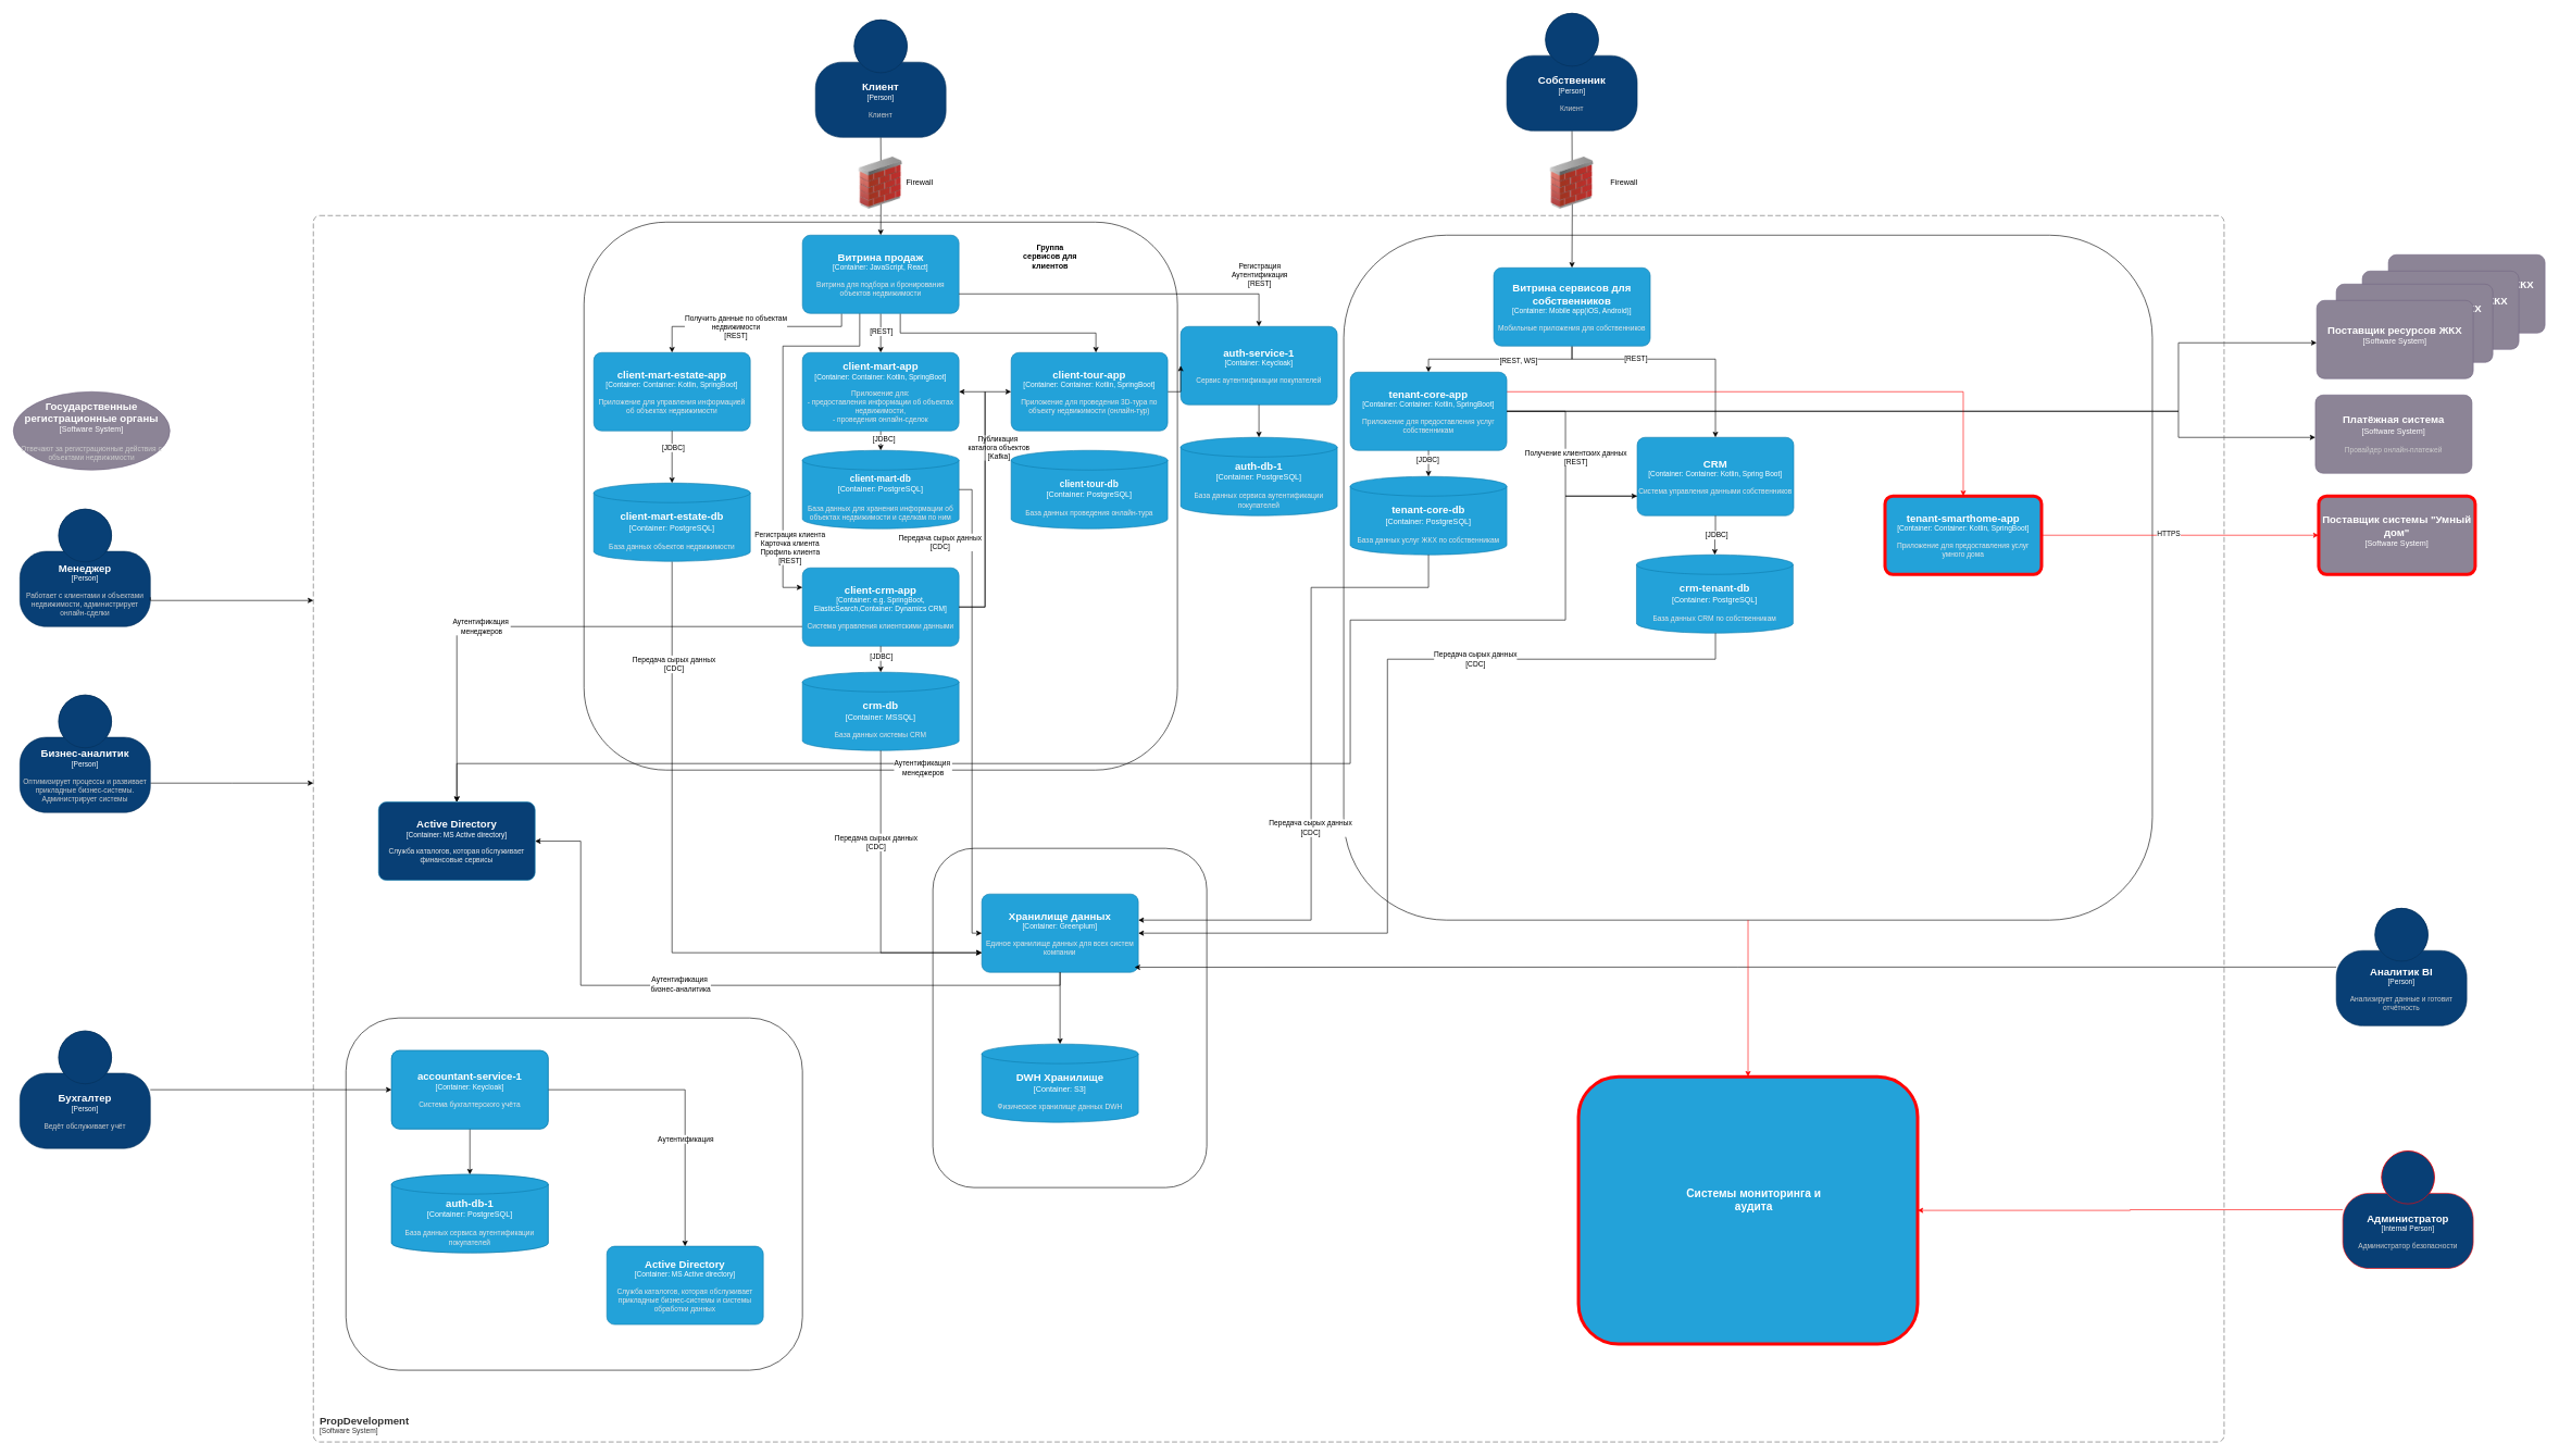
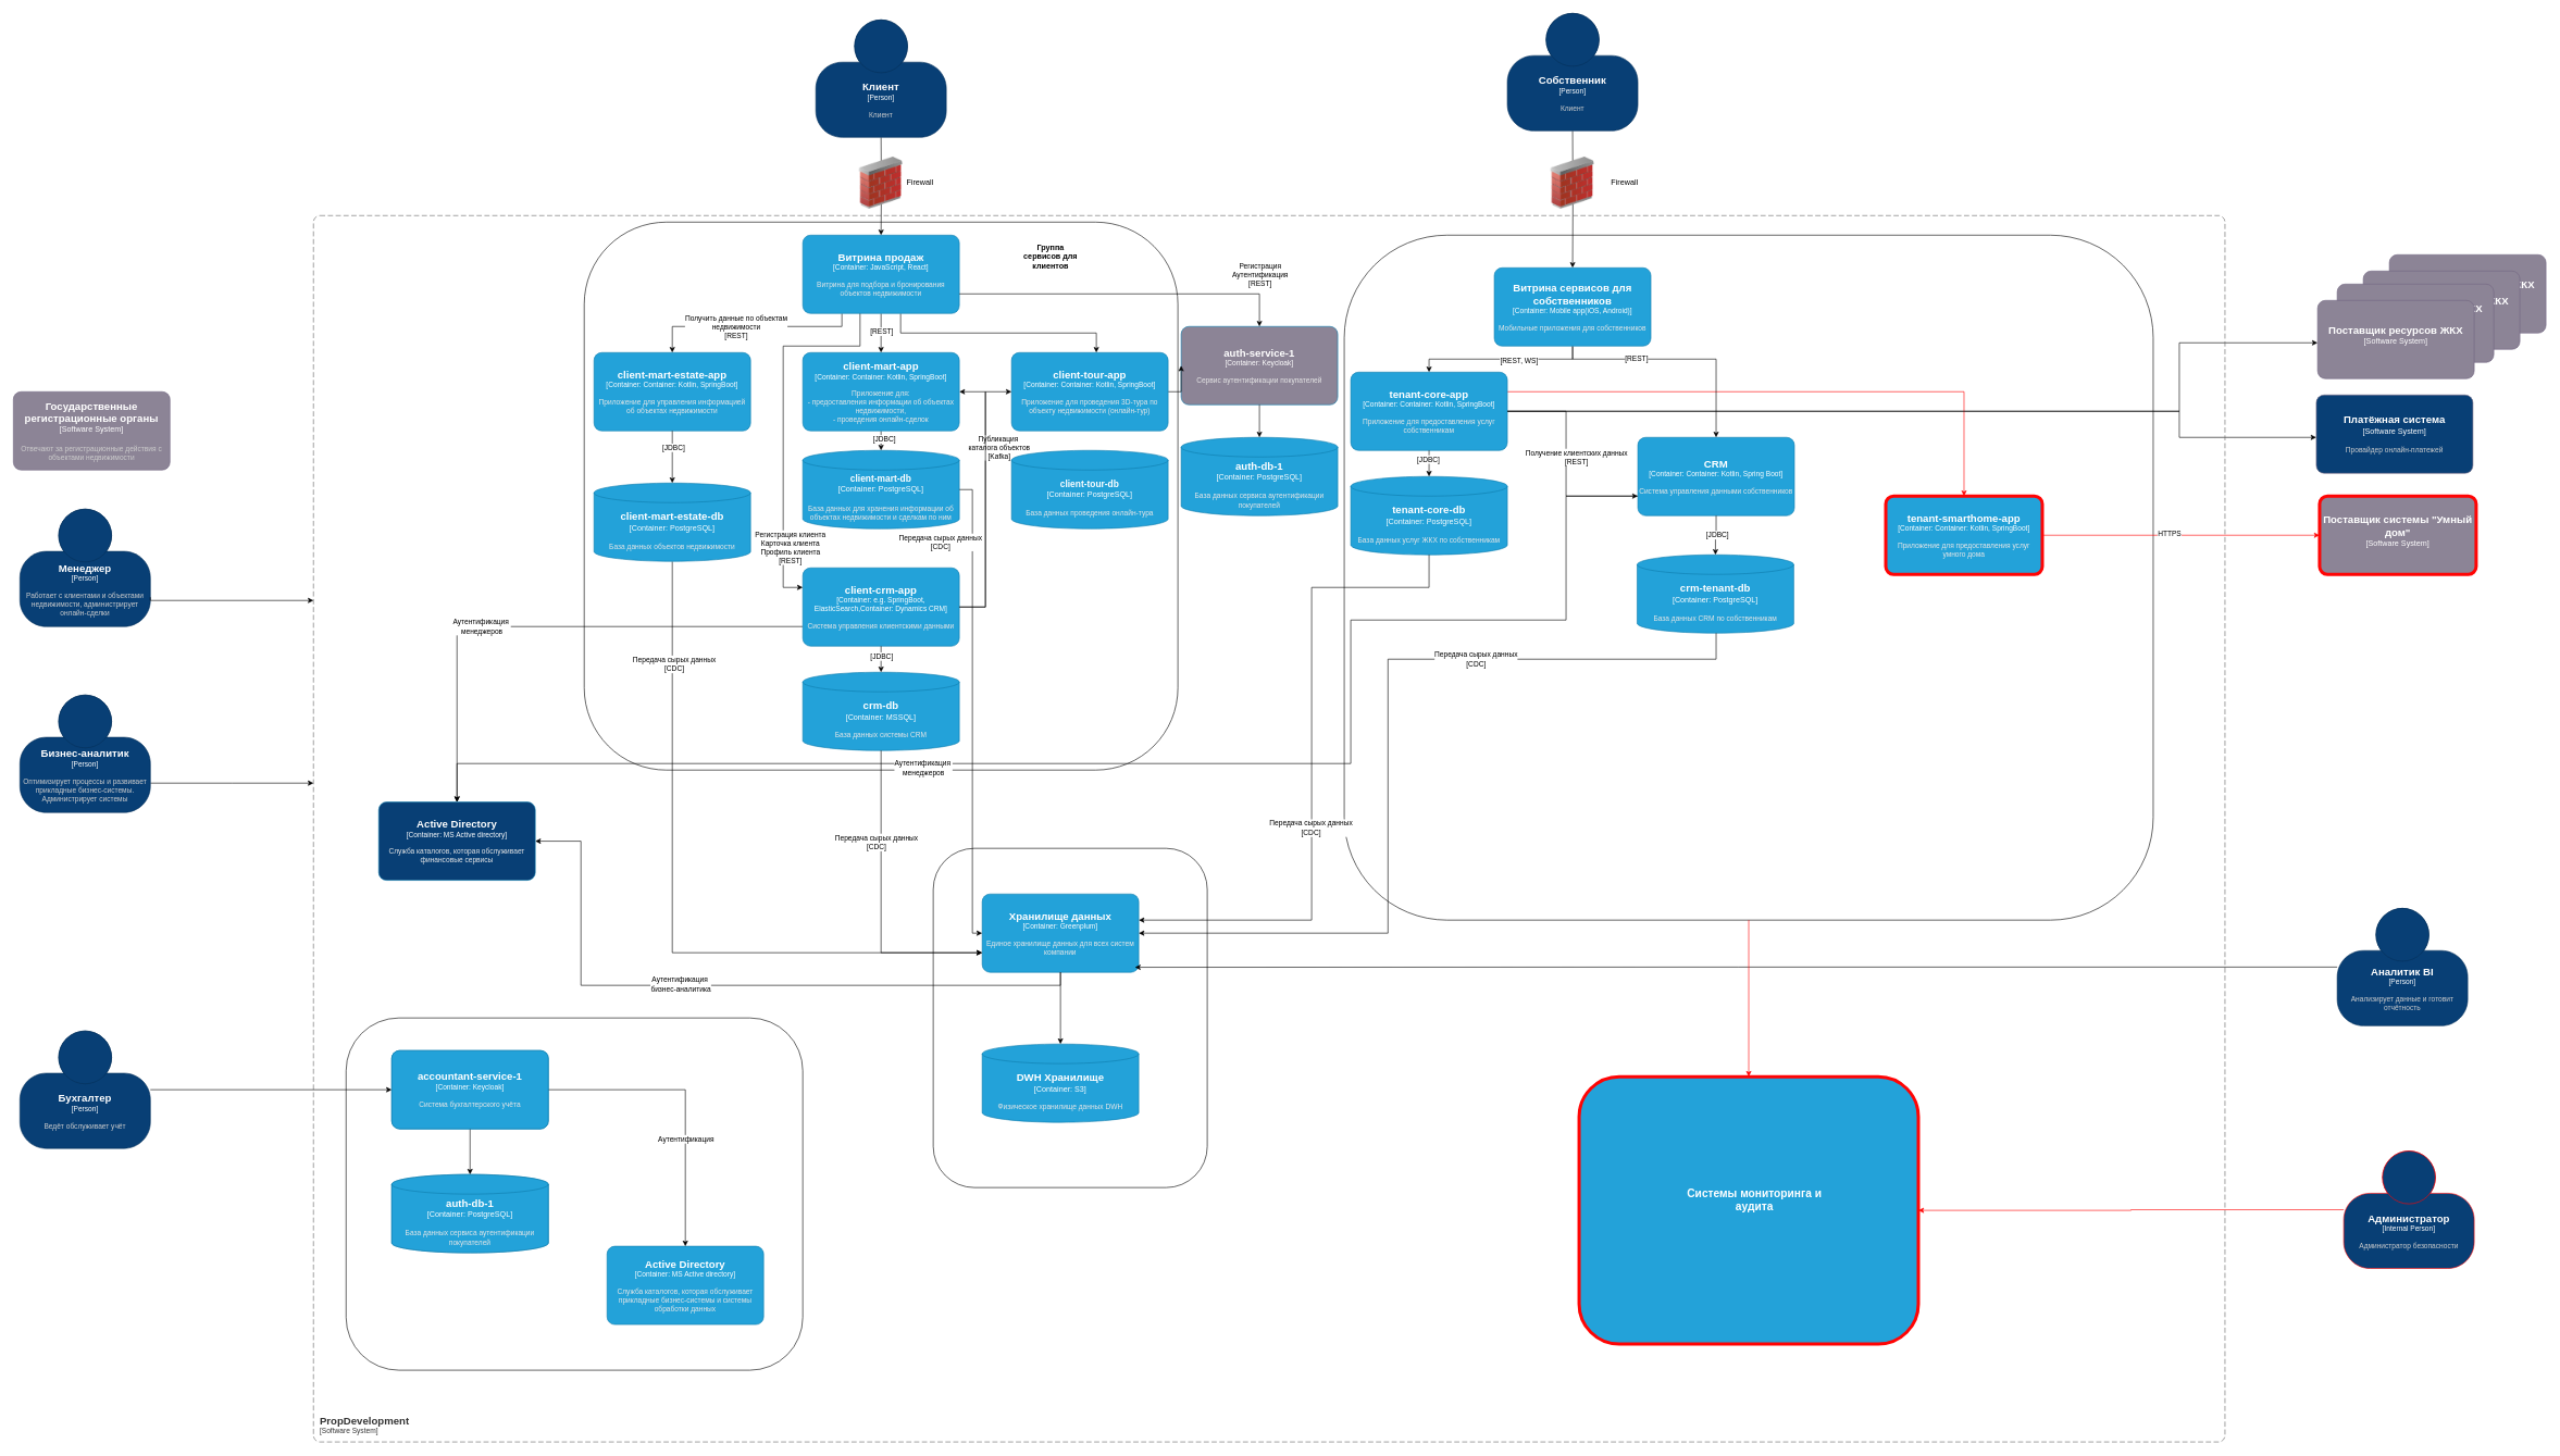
- <mxCell id="69" value="&lt;font style=&quot;font-size: 16px&quot;&gt;&lt;b&gt;auth-service-1&lt;/b&gt;&lt;/font&gt;&lt;div&gt;[Container: Keycloak]&lt;/div&gt;&lt;br&gt;&lt;div&gt;&lt;font style=&quot;font-size: 11px&quot;&gt;&lt;font color=&quot;#E6E6E6&quot;&gt;Сервис аутентификации покупателей&lt;/font&gt;&lt;/div&gt;" style="rounded=1;whiteSpace=wrap;html=1;fontSize=11;labelBackgroundColor=none;fillColor=#23A2D9;fontColor=#ffffff;align=center;arcSize=10;strokeColor=#0E7DAD;metaEdit=1;resizable=0;points=[[0.25,0,0],[0.5,0,0],[0.75,0,0],[1,0.25,0],[1,0.5,0],[1,0.75,0],[0.75,1,0],[0.5,1,0],[0.25,1,0],[0,0.75,0],[0,0.5,0],[0,0.25,0]];" parent="1" vertex="1"><mxGeometry x="1810" y="500" width="240" height="120" as="geometry" /></mxCell>
+ <mxCell id="69" value="&lt;font style=&quot;font-size: 16px&quot;&gt;&lt;b&gt;auth-service-1&lt;/b&gt;&lt;/font&gt;&lt;div&gt;[Container: Keycloak]&lt;/div&gt;&lt;br&gt;&lt;div&gt;&lt;font style=&quot;font-size: 11px&quot;&gt;&lt;font color=&quot;#E6E6E6&quot;&gt;Сервис аутентификации покупателей&lt;/font&gt;&lt;/div&gt;" style="rounded=1;whiteSpace=wrap;html=1;fontSize=11;labelBackgroundColor=none;fillColor=#8c8496;fontColor=#ffffff;align=center;arcSize=10;strokeColor=#0E7DAD;metaEdit=1;resizable=0;points=[[0.25,0,0],[0.5,0,0],[0.75,0,0],[1,0.25,0],[1,0.5,0],[1,0.75,0],[0.75,1,0],[0.5,1,0],[0.25,1,0],[0,0.75,0],[0,0.5,0],[0,0.25,0]];" parent="1" vertex="1"><mxGeometry x="1810" y="500" width="240" height="120" as="geometry" /></mxCell>
- <mxCell id="104" value="&lt;font style=&quot;font-size: 16px&quot;&gt;&lt;b&gt;Государственные регистрационные органы&lt;/b&gt;&lt;/font&gt;&lt;div&gt;[Software System]&lt;/div&gt;&lt;br&gt;&lt;div&gt;&lt;font style=&quot;font-size: 11px&quot;&gt;&lt;font color=&quot;#cccccc&quot;&gt;Отвечают за регистрационные действия с объектами недвижимости&lt;/font&gt;&lt;/div&gt;" style="ellipse;whiteSpace=wrap;html=1;labelBackgroundColor=none;fillColor=#8C8496;fontColor=#ffffff;align=center;arcSize=10;strokeColor=#736782;metaEdit=1;resizable=0;points=[[0.25,0,0],[0.5,0,0],[0.75,0,0],[1,0.25,0],[1,0.5,0],[1,0.75,0],[0.75,1,0],[0.5,1,0],[0.25,1,0],[0,0.75,0],[0,0.5,0],[0,0.25,0]];" parent="1" vertex="1"><mxGeometry x="20" y="600" width="240" height="120" as="geometry" /></mxCell>
+ <mxCell id="104" value="&lt;font style=&quot;font-size: 16px&quot;&gt;&lt;b&gt;Государственные регистрационные органы&lt;/b&gt;&lt;/font&gt;&lt;div&gt;[Software System]&lt;/div&gt;&lt;br&gt;&lt;div&gt;&lt;font style=&quot;font-size: 11px&quot;&gt;&lt;font color=&quot;#cccccc&quot;&gt;Отвечают за регистрационные действия с объектами недвижимости&lt;/font&gt;&lt;/div&gt;" style="rounded=1;whiteSpace=wrap;html=1;labelBackgroundColor=none;fillColor=#8C8496;fontColor=#ffffff;align=center;arcSize=10;strokeColor=#736782;metaEdit=1;resizable=0;points=[[0.25,0,0],[0.5,0,0],[0.75,0,0],[1,0.25,0],[1,0.5,0],[1,0.75,0],[0.75,1,0],[0.5,1,0],[0.25,1,0],[0,0.75,0],[0,0.5,0],[0,0.25,0]];" parent="1" vertex="1"><mxGeometry x="20" y="600" width="240" height="120" as="geometry" /></mxCell>
- <mxCell id="30" value="&lt;font style=&quot;font-size: 16px&quot;&gt;&lt;b&gt;Платёжная система&lt;/b&gt;&lt;/font&gt;&lt;div&gt;[Software System]&lt;/div&gt;&lt;br&gt;&lt;div&gt;&lt;font style=&quot;font-size: 11px&quot;&gt;&lt;font color=&quot;#cccccc&quot;&gt;Провайдер онлайн-платежей&lt;/font&gt;&lt;/div&gt;" style="rounded=1;whiteSpace=wrap;html=1;labelBackgroundColor=none;fillColor=#8C8496;fontColor=#ffffff;align=center;arcSize=10;strokeColor=#736782;metaEdit=1;resizable=0;points=[[0.25,0,0],[0.5,0,0],[0.75,0,0],[1,0.25,0],[1,0.5,0],[1,0.75,0],[0.75,1,0],[0.5,1,0],[0.25,1,0],[0,0.75,0],[0,0.5,0],[0,0.25,0]];" parent="1" vertex="1"><mxGeometry x="3550" y="605" width="240" height="120" as="geometry" /></mxCell>
+ <mxCell id="30" value="&lt;font style=&quot;font-size: 16px&quot;&gt;&lt;b&gt;Платёжная система&lt;/b&gt;&lt;/font&gt;&lt;div&gt;[Software System]&lt;/div&gt;&lt;br&gt;&lt;div&gt;&lt;font style=&quot;font-size: 11px&quot;&gt;&lt;font color=&quot;#cccccc&quot;&gt;Провайдер онлайн-платежей&lt;/font&gt;&lt;/div&gt;" style="rounded=1;whiteSpace=wrap;html=1;labelBackgroundColor=none;fillColor=#083f75;fontColor=#ffffff;align=center;arcSize=10;strokeColor=#736782;metaEdit=1;resizable=0;points=[[0.25,0,0],[0.5,0,0],[0.75,0,0],[1,0.25,0],[1,0.5,0],[1,0.75,0],[0.75,1,0],[0.5,1,0],[0.25,1,0],[0,0.75,0],[0,0.5,0],[0,0.25,0]];" parent="1" vertex="1"><mxGeometry x="3550" y="605" width="240" height="120" as="geometry" /></mxCell>
